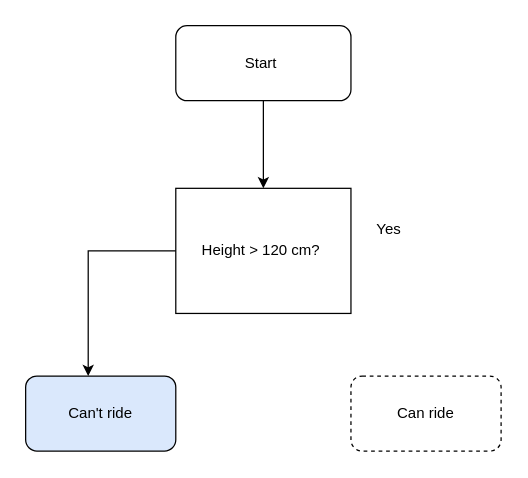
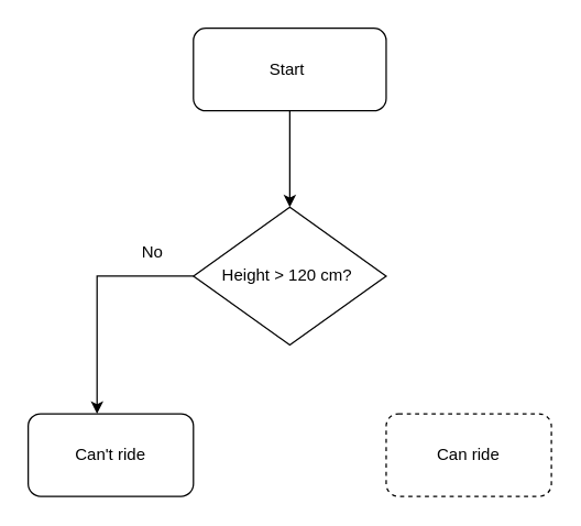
+ <mxCell id="9" value="No" style="text;html=1;align=center;verticalAlign=middle;resizable=0;points=[];autosize=1;strokeColor=none;fillColor=none;" vertex="1" parent="1"><mxGeometry x="90" y="168" width="40" height="30" as="geometry" /></mxCell>
- <mxCell id="8" value="Yes" style="text;html=1;align=center;verticalAlign=middle;resizable=0;points=[];autosize=1;strokeColor=none;fillColor=none;" vertex="1" parent="1"><mxGeometry x="290" y="168" width="40" height="30" as="geometry" /></mxCell>
- <mxCell id="4" value="Height &amp;gt; 120 cm?&amp;nbsp;" style="whiteSpace=wrap;html=1;rounded=0;" vertex="1" parent="1"><mxGeometry x="140" y="150" width="140" height="100" as="geometry" /></mxCell>
+ <mxCell id="4" value="Height &amp;gt; 120 cm?&amp;nbsp;" style="rhombus;whiteSpace=wrap;html=1;" vertex="1" parent="1"><mxGeometry x="140" y="150" width="140" height="100" as="geometry" /></mxCell>
- <mxCell id="6" value="Can't ride" style="rounded=1;whiteSpace=wrap;html=1;fillColor=#dae8fc;" vertex="1" parent="1"><mxGeometry x="20" y="300" width="120" height="60" as="geometry" /></mxCell>
+ <mxCell id="6" value="Can't ride" style="rounded=1;whiteSpace=wrap;html=1;" vertex="1" parent="1"><mxGeometry x="20" y="300" width="120" height="60" as="geometry" /></mxCell>
